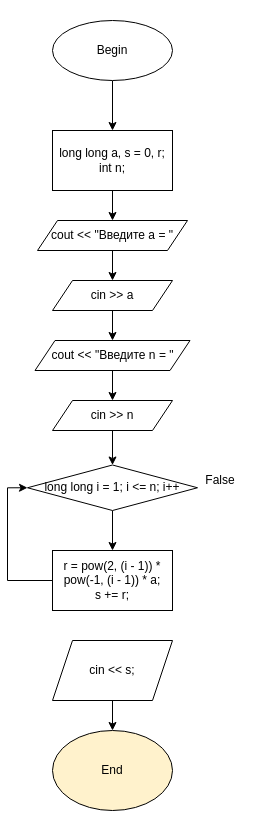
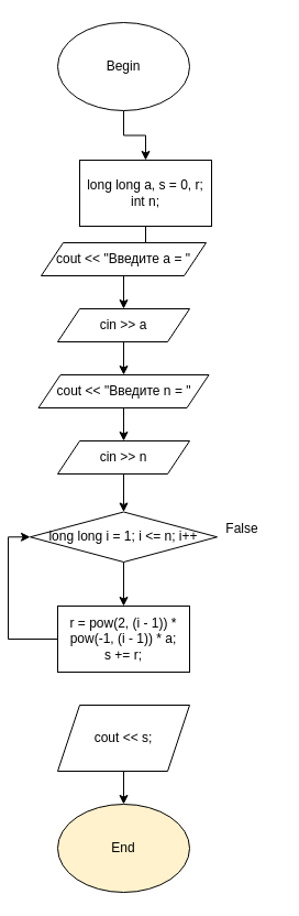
- <mxCell id="3" value="Begin" style="ellipse;whiteSpace=wrap;html=1;" vertex="1" parent="1"><mxGeometry x="45" y="20" width="120" height="60" as="geometry" /></mxCell>
+ <mxCell id="3" value="Begin" style="ellipse;whiteSpace=wrap;html=1;" vertex="1" parent="1"><mxGeometry x="45" y="20" width="120" height="80" as="geometry" /></mxCell>
- <mxCell id="5" value="&lt;div&gt;long long a, s = 0, r;&lt;/div&gt;&lt;div&gt;&lt;span style=&quot;&quot;&gt;&#09;&lt;/span&gt;int n;&lt;/div&gt;" style="rounded=0;whiteSpace=wrap;html=1;" vertex="1" parent="1"><mxGeometry x="45" y="130" width="120" height="60" as="geometry" /></mxCell>
+ <mxCell id="5" value="&lt;div&gt;long long a, s = 0, r;&lt;/div&gt;&lt;div&gt;&lt;span style=&quot;&quot;&gt;&#09;&lt;/span&gt;int n;&lt;/div&gt;" style="rounded=0;whiteSpace=wrap;html=1;" vertex="1" parent="1"><mxGeometry x="65" y="145" width="120" height="60" as="geometry" /></mxCell>
- <mxCell id="19" value="cin &amp;lt;&amp;lt; s;" style="shape=parallelogram;perimeter=parallelogramPerimeter;whiteSpace=wrap;html=1;fixedSize=1;" vertex="1" parent="1"><mxGeometry x="45" y="640" width="120" height="60" as="geometry" /></mxCell>
+ <mxCell id="19" value="cout &amp;lt;&amp;lt; s;" style="shape=parallelogram;perimeter=parallelogramPerimeter;whiteSpace=wrap;html=1;fixedSize=1;" vertex="1" parent="1"><mxGeometry x="45" y="640" width="120" height="60" as="geometry" /></mxCell>
